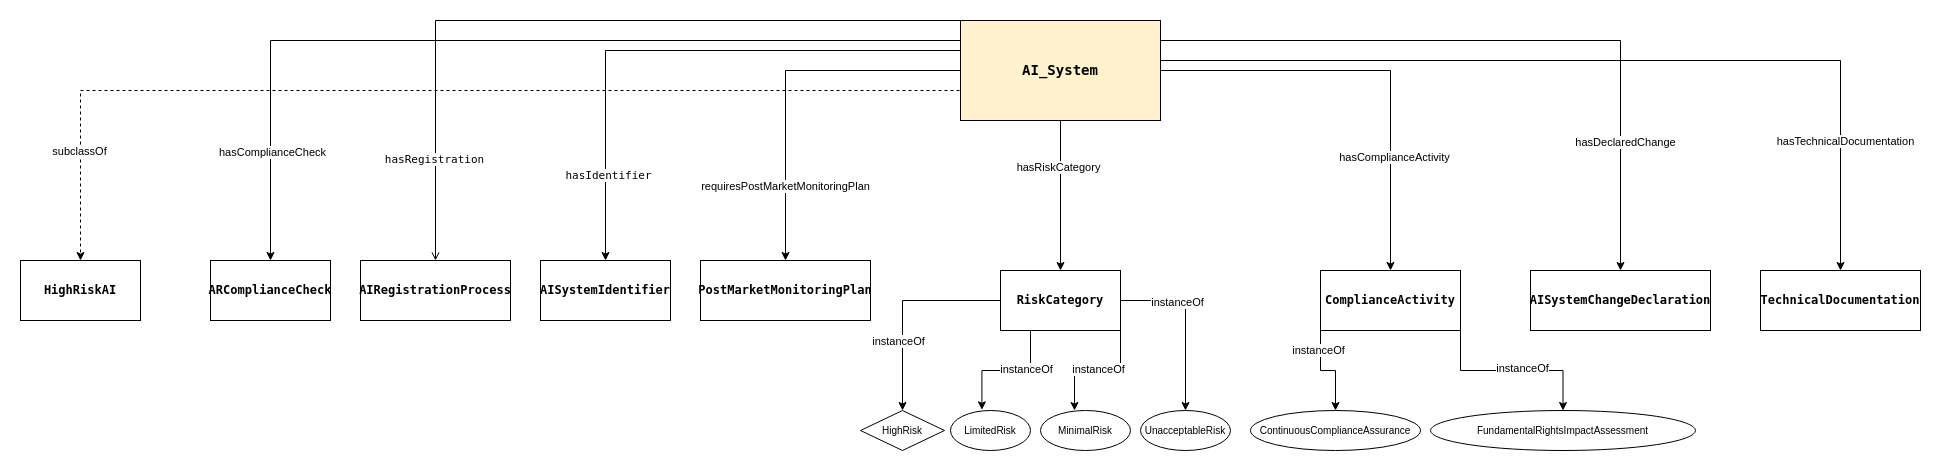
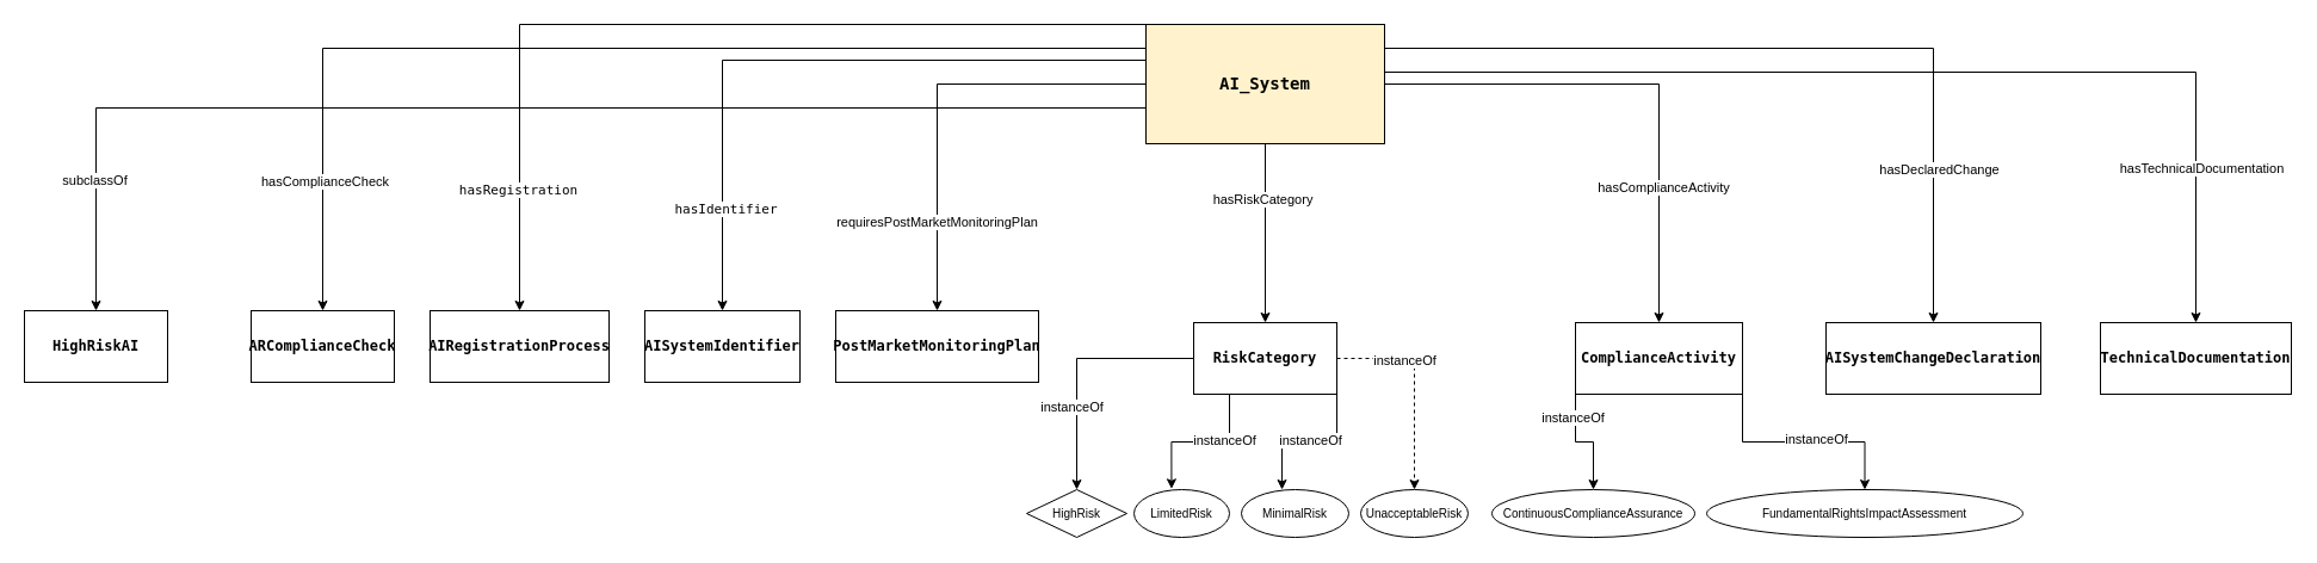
- <mxCell id="2" value="" style="edgeStyle=orthogonalEdgeStyle;rounded=0;orthogonalLoop=1;jettySize=auto;html=1;exitX=0;exitY=0.75;exitDx=0;exitDy=0;entryX=0.5;entryY=0;entryDx=0;entryDy=0;dashed=1;" edge="1" parent="1" source="20" target="21"><mxGeometry relative="1" as="geometry"><mxPoint x="944" y="90" as="sourcePoint" /><mxPoint x="114" y="260" as="targetPoint" /><Array as="points"><mxPoint x="960" y="90" /><mxPoint x="80" y="90" /></Array></mxGeometry></mxCell>
+ <mxCell id="2" value="" style="edgeStyle=orthogonalEdgeStyle;rounded=0;orthogonalLoop=1;jettySize=auto;html=1;exitX=0;exitY=0.75;exitDx=0;exitDy=0;entryX=0.5;entryY=0;entryDx=0;entryDy=0;" edge="1" parent="1" source="20" target="21"><mxGeometry relative="1" as="geometry"><mxPoint x="944" y="90" as="sourcePoint" /><mxPoint x="114" y="260" as="targetPoint" /><Array as="points"><mxPoint x="960" y="90" /><mxPoint x="80" y="90" /></Array></mxGeometry></mxCell>
- <mxCell id="8" style="edgeStyle=orthogonalEdgeStyle;rounded=0;orthogonalLoop=1;jettySize=auto;html=1;exitX=0;exitY=0.5;exitDx=0;exitDy=0;entryX=0.5;entryY=0;entryDx=0;entryDy=0;endArrow=open;" edge="1" parent="1" source="20" target="36"><mxGeometry relative="1" as="geometry"><Array as="points"><mxPoint x="960" y="20" /><mxPoint x="435" y="20" /></Array></mxGeometry></mxCell>
+ <mxCell id="8" style="edgeStyle=orthogonalEdgeStyle;rounded=0;orthogonalLoop=1;jettySize=auto;html=1;exitX=0;exitY=0.5;exitDx=0;exitDy=0;entryX=0.5;entryY=0;entryDx=0;entryDy=0;" edge="1" parent="1" source="20" target="36"><mxGeometry relative="1" as="geometry"><Array as="points"><mxPoint x="960" y="20" /><mxPoint x="435" y="20" /></Array></mxGeometry></mxCell>
- <mxCell id="22" style="edgeStyle=orthogonalEdgeStyle;rounded=0;orthogonalLoop=1;jettySize=auto;html=1;exitX=1;exitY=0.5;exitDx=0;exitDy=0;entryX=0.5;entryY=0;entryDx=0;entryDy=0;" edge="1" parent="1" source="26" target="30"><mxGeometry relative="1" as="geometry" /></mxCell>
+ <mxCell id="22" style="edgeStyle=orthogonalEdgeStyle;rounded=0;orthogonalLoop=1;jettySize=auto;html=1;exitX=1;exitY=0.5;exitDx=0;exitDy=0;entryX=0.5;entryY=0;entryDx=0;entryDy=0;dashed=1;" edge="1" parent="1" source="26" target="30"><mxGeometry relative="1" as="geometry" /></mxCell>
